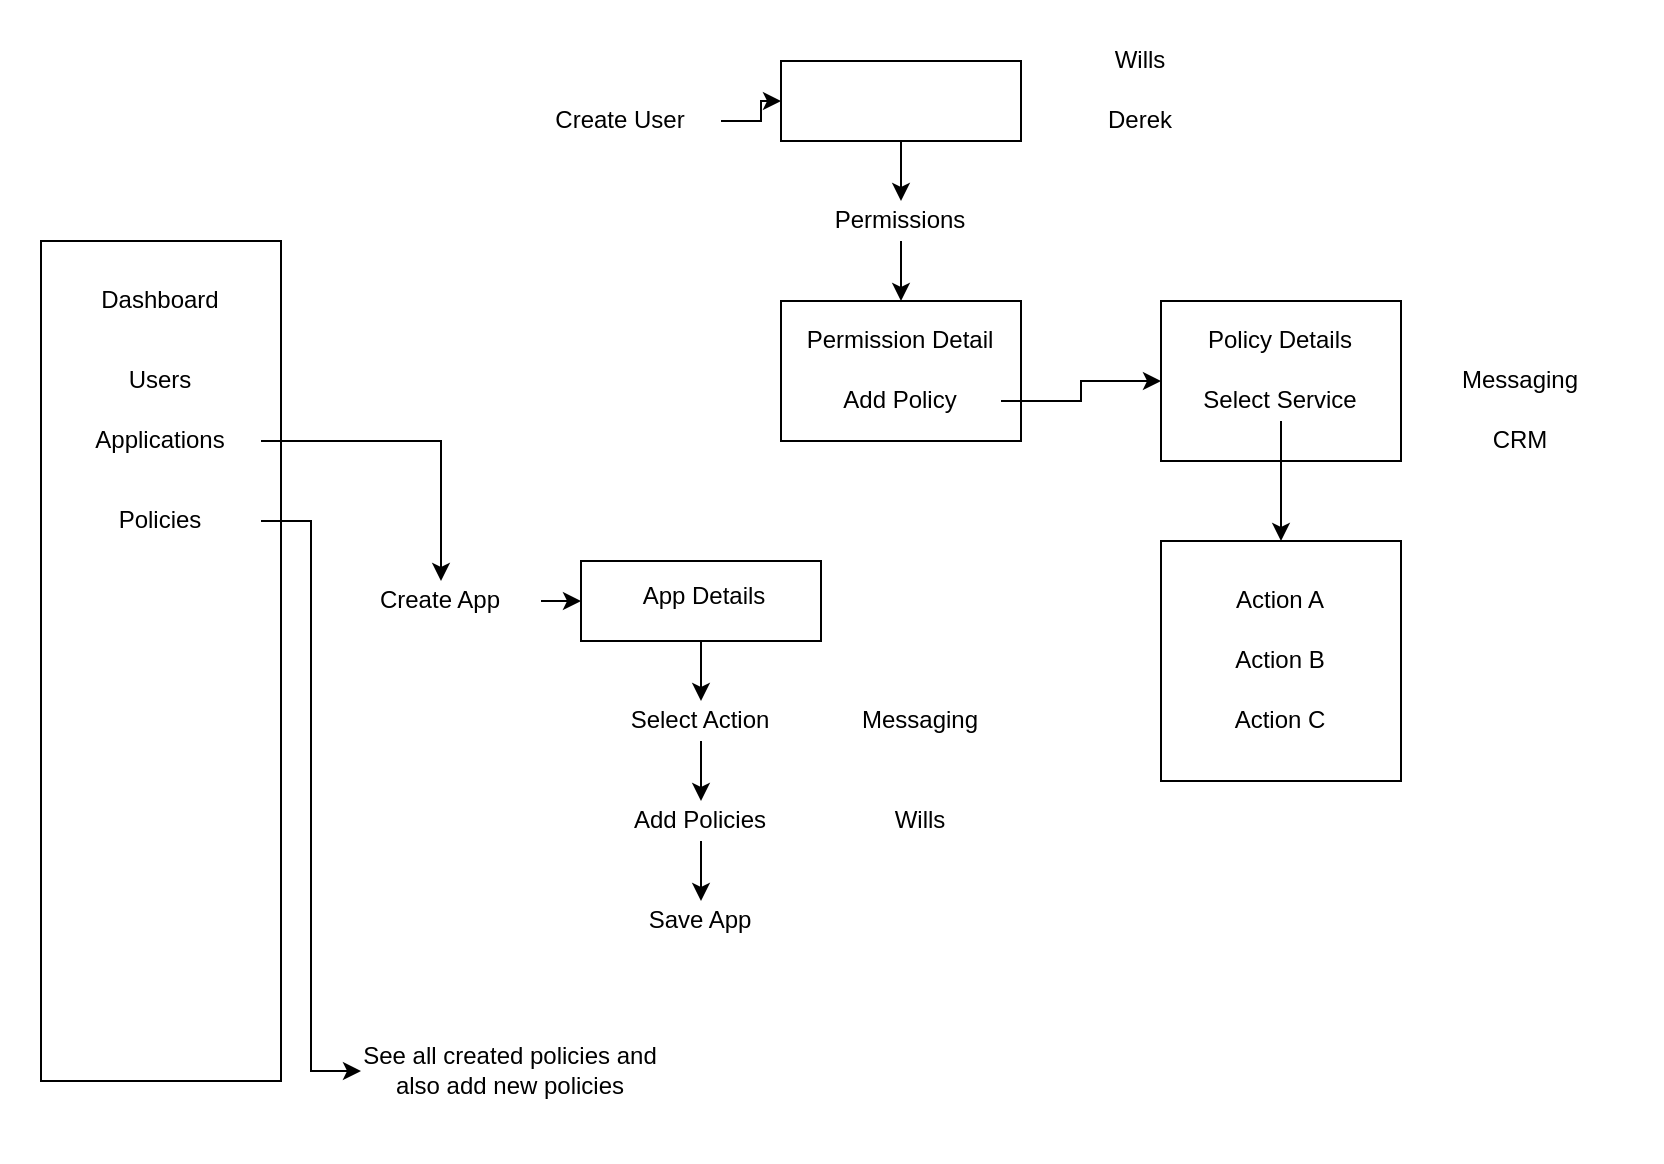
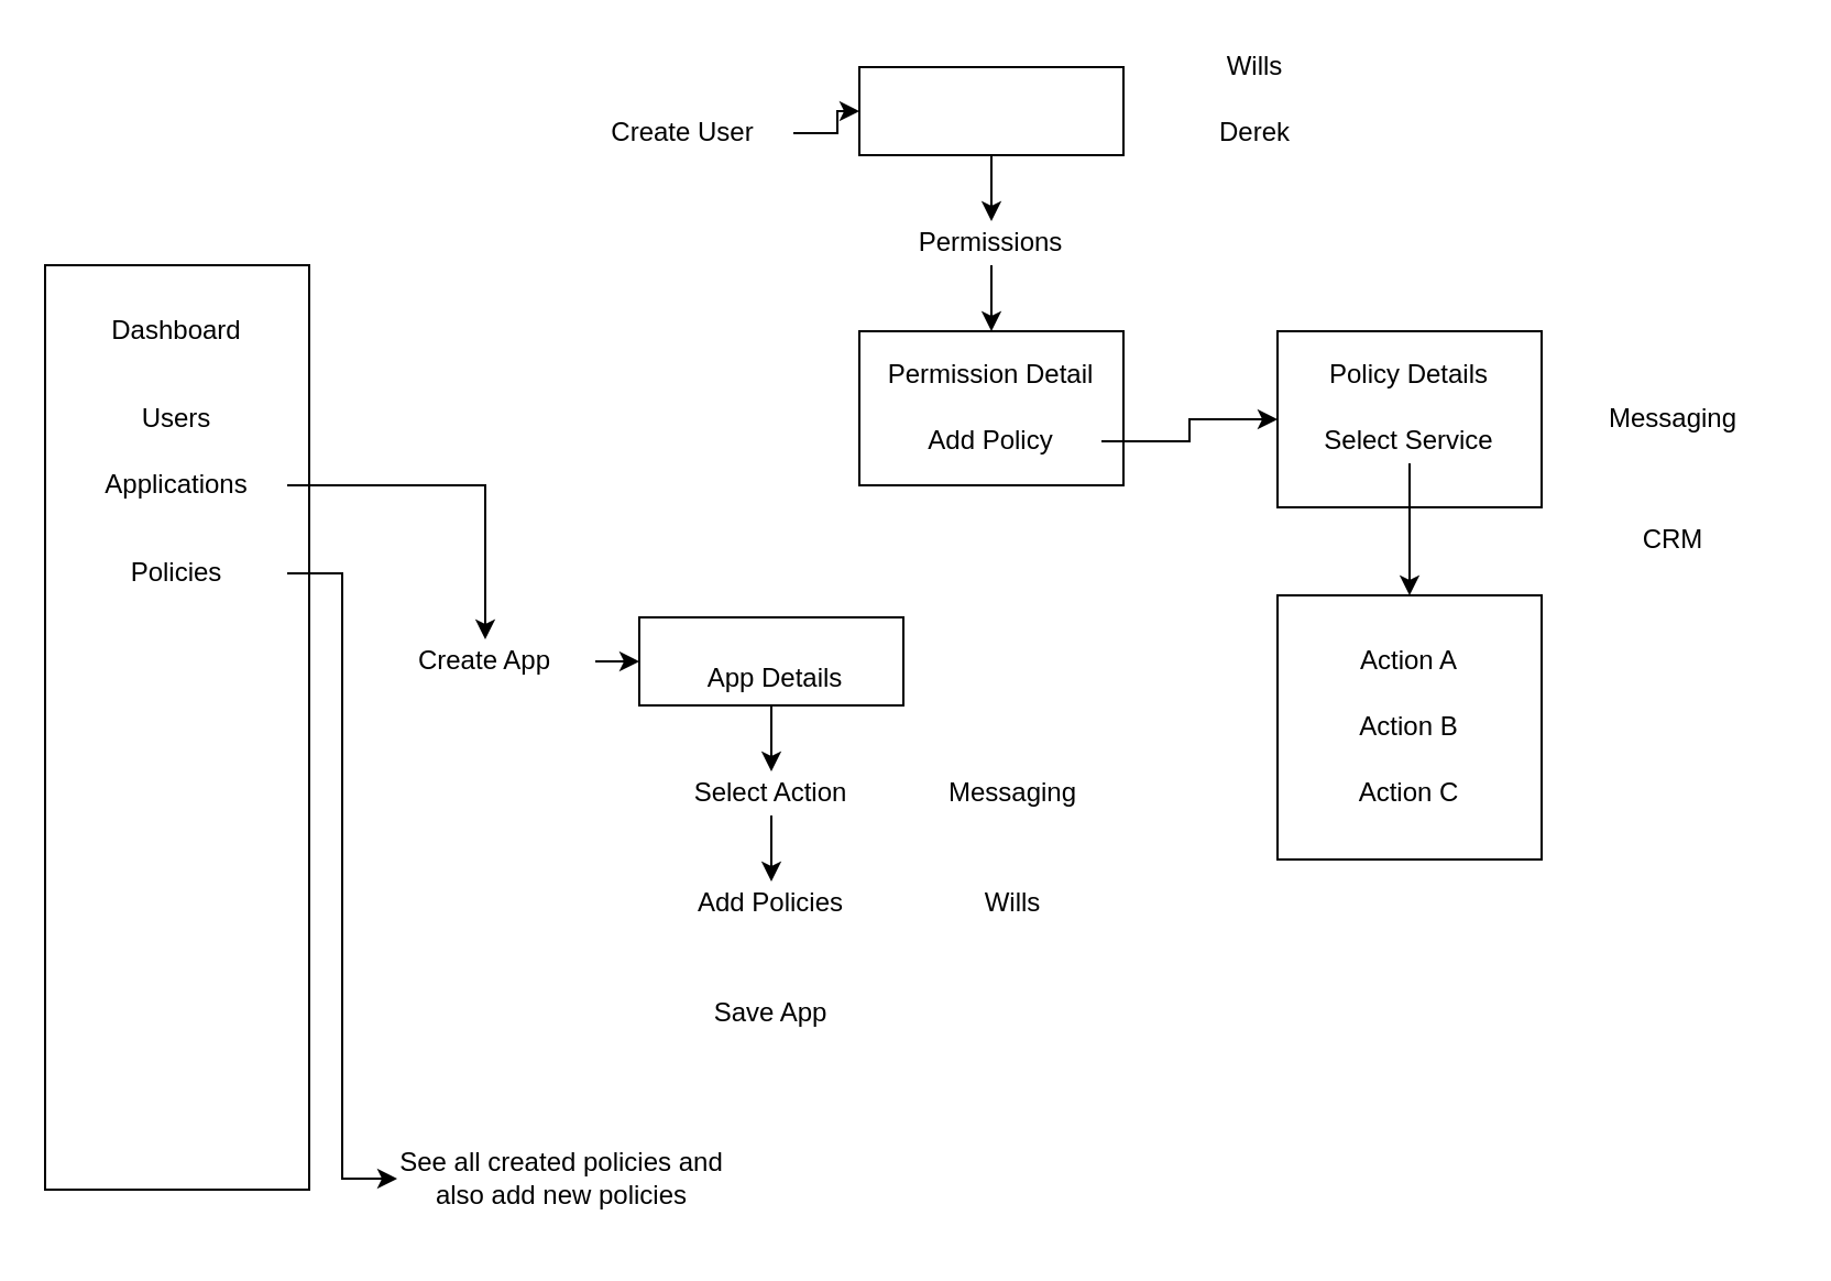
- <mxCell id="30" value="CRM" style="text;html=1;strokeColor=none;fillColor=none;align=center;verticalAlign=middle;whiteSpace=wrap;rounded=0;" vertex="1" parent="1"><mxGeometry x="710" y="210" width="100" height="20" as="geometry" /></mxCell>
+ <mxCell id="30" value="CRM" style="text;html=1;strokeColor=none;fillColor=none;align=center;verticalAlign=middle;whiteSpace=wrap;rounded=0;" vertex="1" parent="1"><mxGeometry x="710" y="235" width="100" height="20" as="geometry" /></mxCell>
- <mxCell id="35" value="App Details" style="text;html=1;strokeColor=none;fillColor=none;align=center;verticalAlign=middle;whiteSpace=wrap;rounded=0;" vertex="1" parent="1"><mxGeometry x="302" y="288" width="100" height="20" as="geometry" /></mxCell>
+ <mxCell id="35" value="App Details" style="text;html=1;strokeColor=none;fillColor=none;align=center;verticalAlign=middle;whiteSpace=wrap;rounded=0;" vertex="1" parent="1"><mxGeometry x="302" y="298" width="100" height="20" as="geometry" /></mxCell>
- <mxCell id="38" style="edgeStyle=orthogonalEdgeStyle;rounded=0;orthogonalLoop=1;jettySize=auto;html=1;exitX=0.5;exitY=1;exitDx=0;exitDy=0;" edge="1" parent="1" source="39" target="42"><mxGeometry relative="1" as="geometry" /></mxCell>
